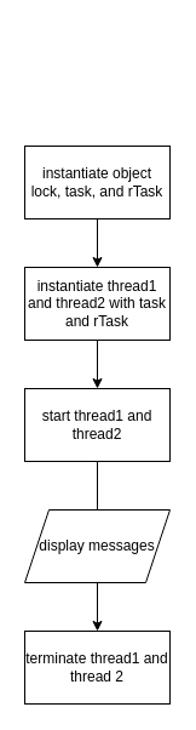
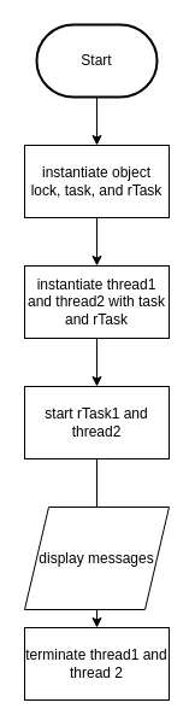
+ <mxCell id="3" value="Start" style="strokeWidth=2;html=1;shape=mxgraph.flowchart.terminator;whiteSpace=wrap;" vertex="1" parent="1"><mxGeometry x="30" y="20" width="100" height="60" as="geometry" /></mxCell>
+ <mxCell id="2" style="edgeStyle=orthogonalEdgeStyle;rounded=0;orthogonalLoop=1;jettySize=auto;html=1;exitX=0.5;exitY=1;exitDx=0;exitDy=0;exitPerimeter=0;entryX=0.5;entryY=0;entryDx=0;entryDy=0;" edge="1" parent="1" source="3" target="5"><mxGeometry relative="1" as="geometry" /></mxCell>
- <mxCell id="9" value="start thread1 and thread2" style="rounded=0;whiteSpace=wrap;html=1;" vertex="1" parent="1"><mxGeometry x="20" y="320" width="120" height="60" as="geometry" /></mxCell>
+ <mxCell id="9" value="start rTask1 and thread2" style="rounded=0;whiteSpace=wrap;html=1;" vertex="1" parent="1"><mxGeometry x="20" y="320" width="120" height="60" as="geometry" /></mxCell>
- <mxCell id="12" value="display messages" style="shape=parallelogram;perimeter=parallelogramPerimeter;whiteSpace=wrap;html=1;fixedSize=1;" vertex="1" parent="1"><mxGeometry x="20" y="420" width="120" height="60" as="geometry" /></mxCell>
+ <mxCell id="12" value="display messages" style="shape=parallelogram;perimeter=parallelogramPerimeter;whiteSpace=wrap;html=1;fixedSize=1;" vertex="1" parent="1"><mxGeometry x="20" y="420" width="120" height="85" as="geometry" /></mxCell>
